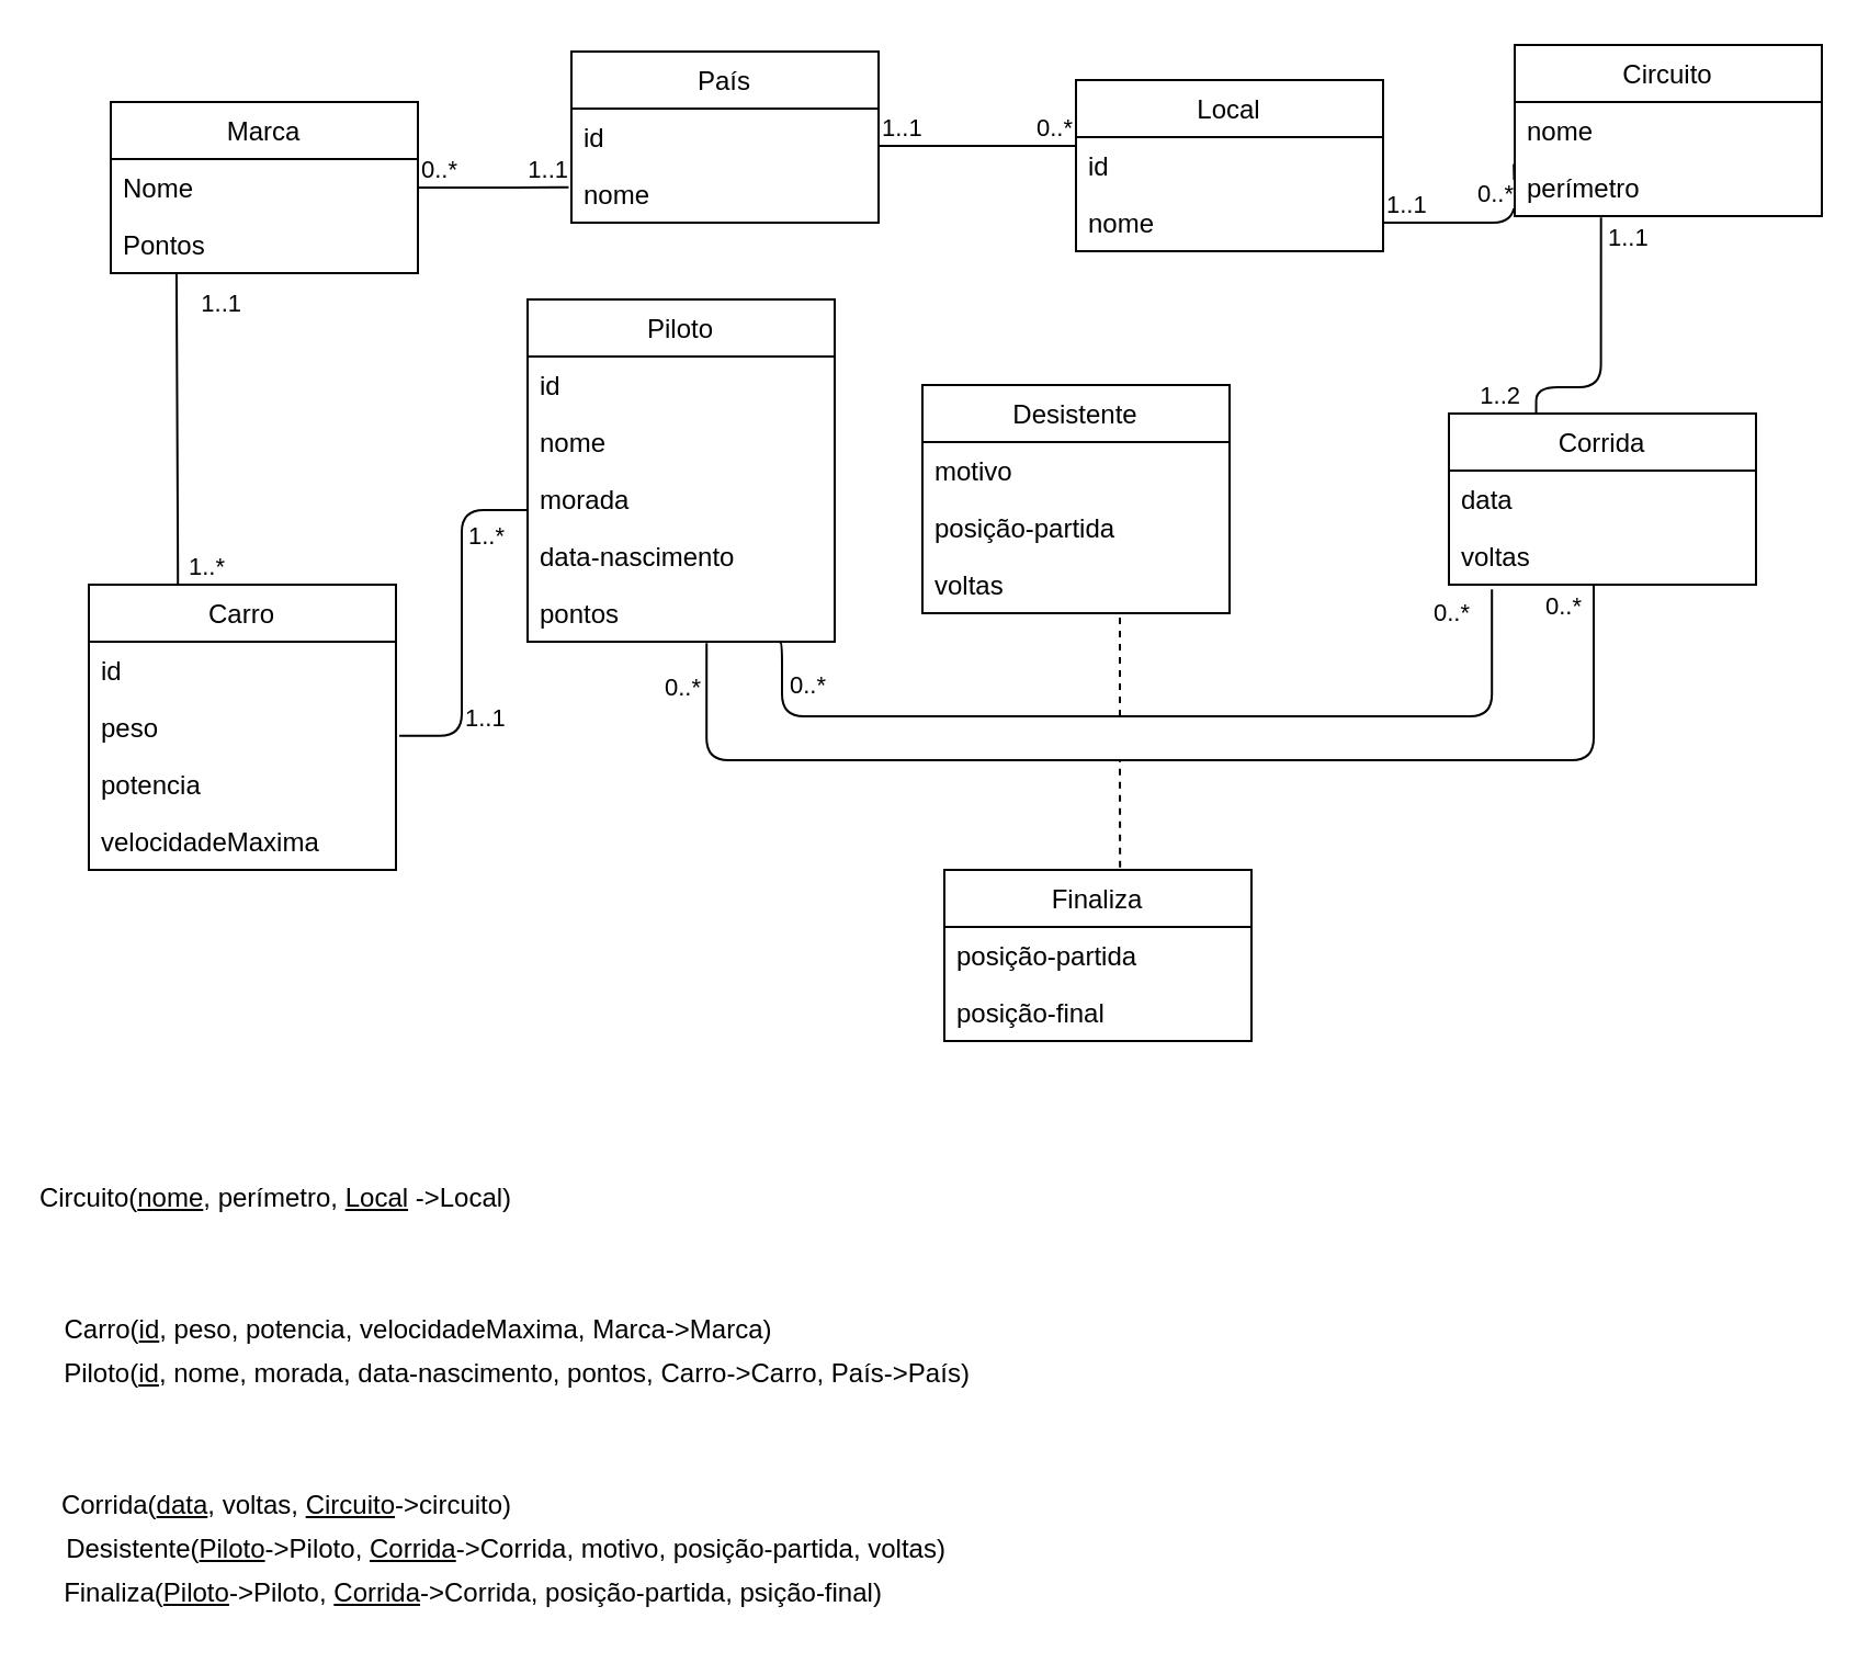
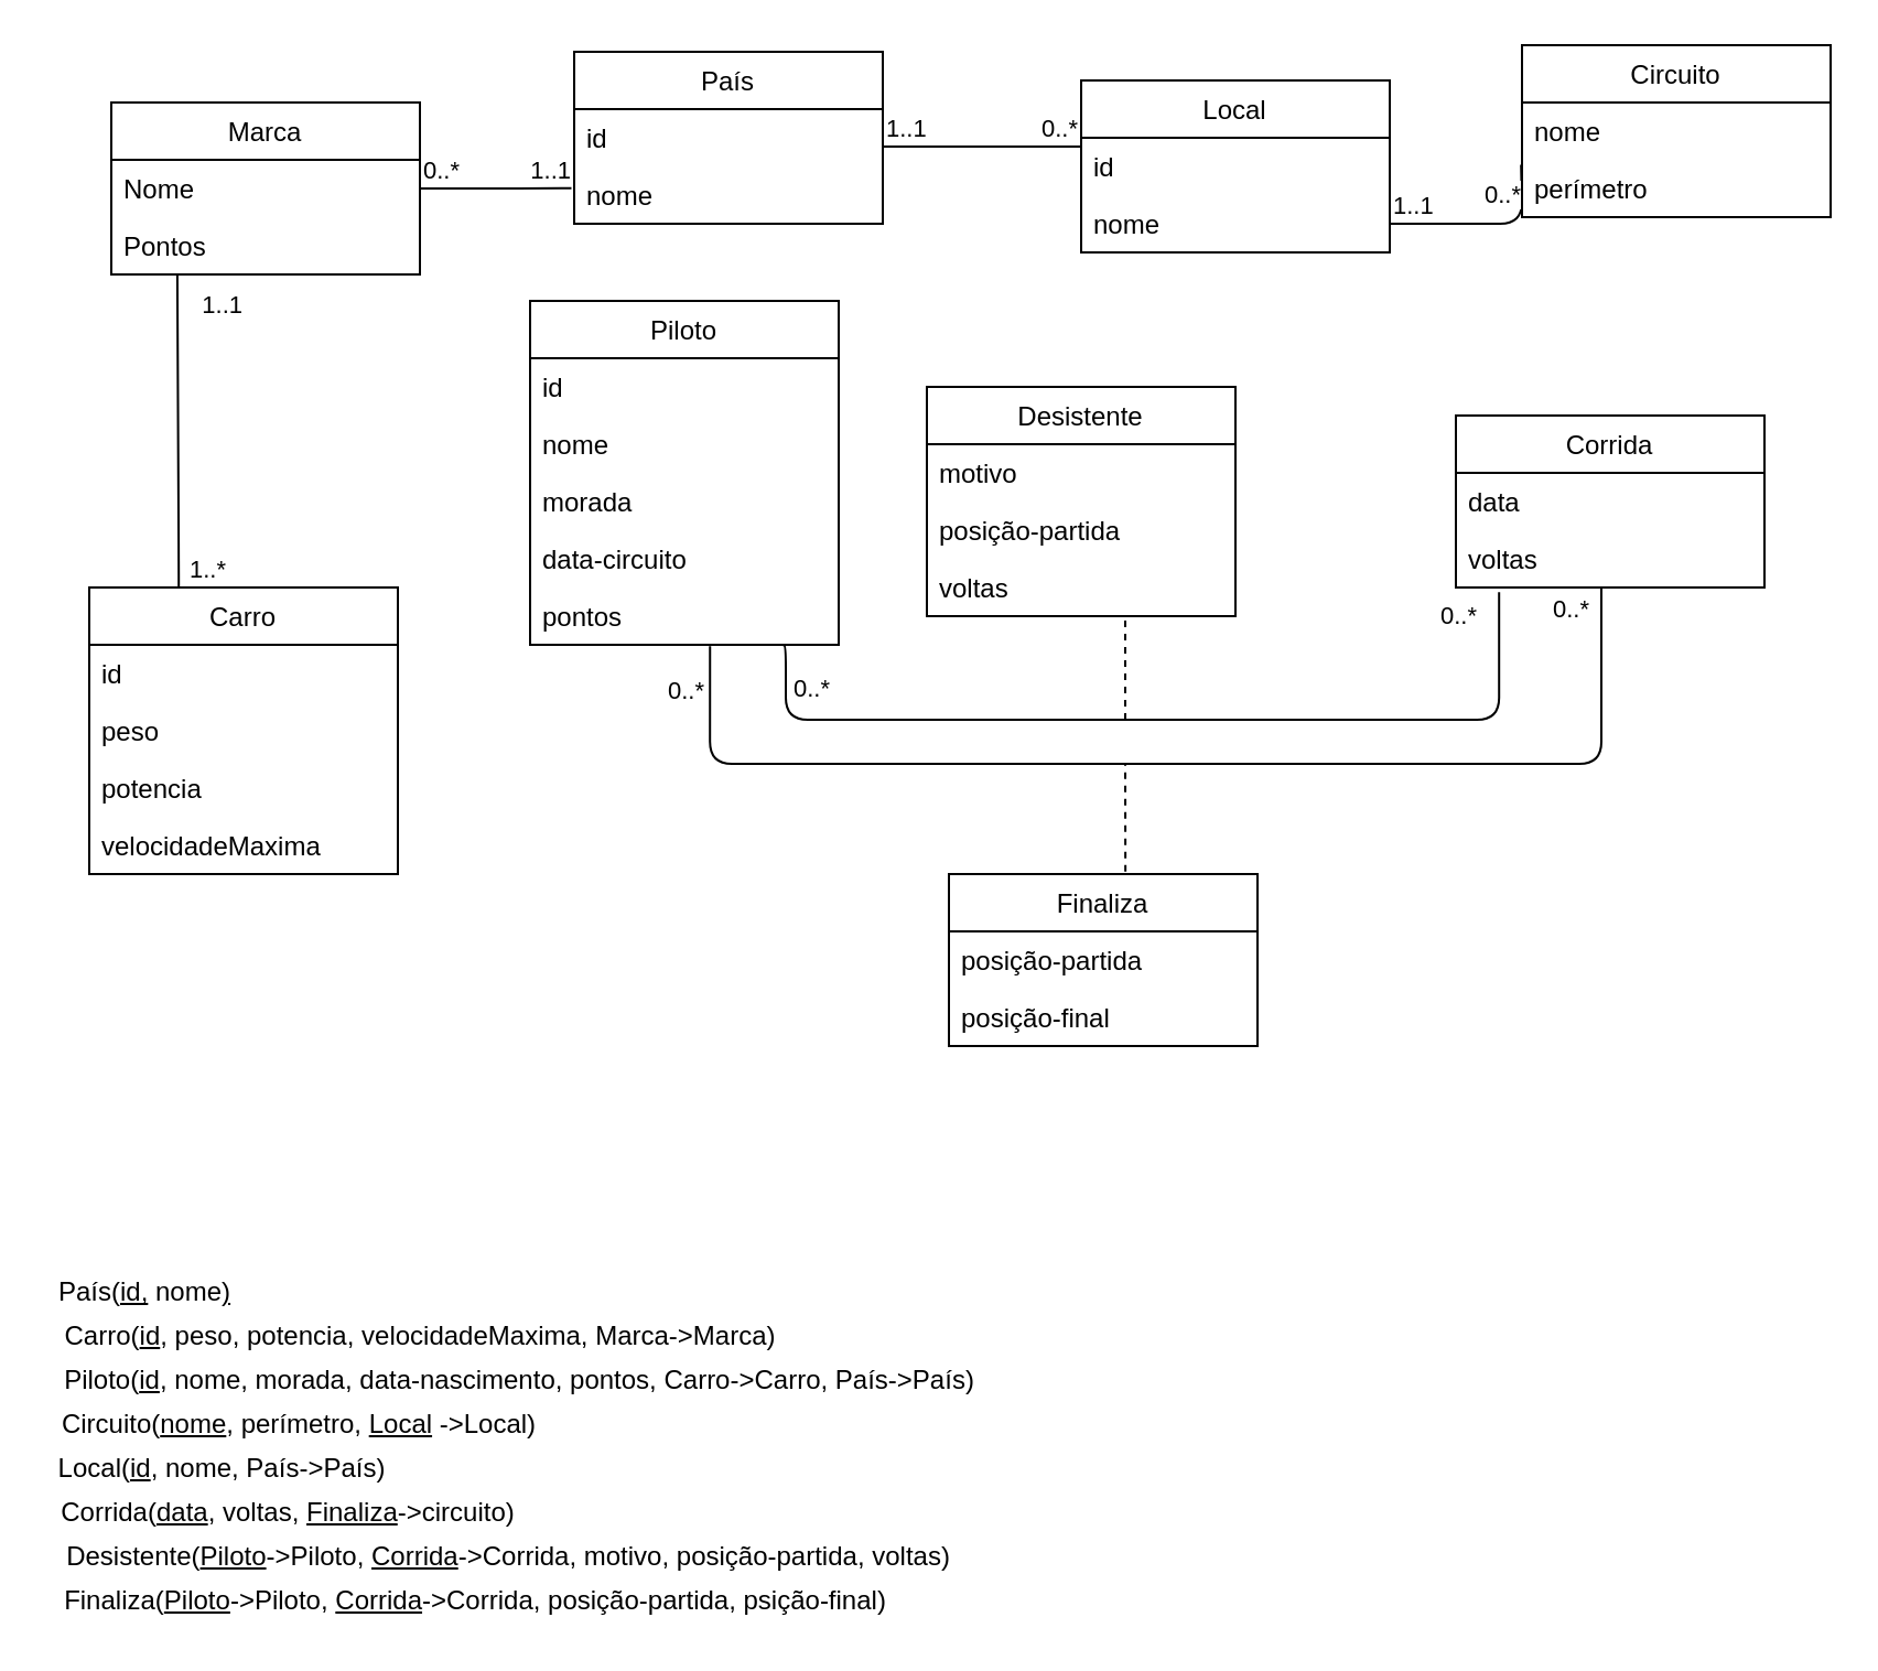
- <mxCell id="52" value="" style="endArrow=none;html=1;edgeStyle=orthogonalEdgeStyle;exitX=0.281;exitY=1.023;exitDx=0;exitDy=0;exitPerimeter=0;entryX=0.284;entryY=0.005;entryDx=0;entryDy=0;entryPerimeter=0;" parent="1" source="48" target="28" edge="1"><mxGeometry relative="1" as="geometry"><mxPoint x="570" y="96" as="sourcePoint" /><mxPoint x="700" y="186" as="targetPoint" /><Array as="points"><mxPoint x="729" y="176" /><mxPoint x="700" y="176" /></Array></mxGeometry></mxCell>
- <mxCell id="53" value="1..1" style="edgeLabel;resizable=0;html=1;align=left;verticalAlign=bottom;" parent="52" connectable="0" vertex="1"><mxGeometry x="-1" relative="1" as="geometry"><mxPoint x="2" y="17.4" as="offset" /></mxGeometry></mxCell>
- <mxCell id="54" value="1..2" style="edgeLabel;resizable=0;html=1;align=right;verticalAlign=bottom;" parent="52" connectable="0" vertex="1"><mxGeometry x="1" relative="1" as="geometry"><mxPoint x="-7" as="offset" /></mxGeometry></mxCell>
- <mxCell id="17" value="data-nascimento" style="text;strokeColor=none;fillColor=none;align=left;verticalAlign=top;spacingLeft=4;spacingRight=4;overflow=hidden;rotatable=0;points=[[0,0.5],[1,0.5]];portConstraint=eastwest;" parent="13" vertex="1"><mxGeometry y="104" width="140" height="26" as="geometry" /></mxCell>
+ <mxCell id="17" value="data-circuito" style="text;strokeColor=none;fillColor=none;align=left;verticalAlign=top;spacingLeft=4;spacingRight=4;overflow=hidden;rotatable=0;points=[[0,0.5],[1,0.5]];portConstraint=eastwest;" parent="13" vertex="1"><mxGeometry y="104" width="140" height="26" as="geometry" /></mxCell>
- <mxCell id="19" value="" style="endArrow=none;html=1;edgeStyle=orthogonalEdgeStyle;exitX=1.011;exitY=0.651;exitDx=0;exitDy=0;exitPerimeter=0;entryX=0;entryY=0.692;entryDx=0;entryDy=0;entryPerimeter=0;" parent="1" source="4" target="16" edge="1"><mxGeometry relative="1" as="geometry"><mxPoint x="180" y="296" as="sourcePoint" /><mxPoint x="340" y="296" as="targetPoint" /></mxGeometry></mxCell>
- <mxCell id="20" value="1..1" style="edgeLabel;resizable=0;html=1;align=left;verticalAlign=bottom;" parent="19" connectable="0" vertex="1"><mxGeometry x="-1" relative="1" as="geometry"><mxPoint x="28.46" as="offset" /></mxGeometry></mxCell>
- <mxCell id="21" value="1..*" style="edgeLabel;resizable=0;html=1;align=right;verticalAlign=bottom;" parent="19" connectable="0" vertex="1"><mxGeometry x="1" relative="1" as="geometry"><mxPoint x="-9.82" y="20.01" as="offset" /></mxGeometry></mxCell>
- <mxCell id="58" value="Circuito(&lt;u&gt;nome&lt;/u&gt;,&amp;nbsp;perímetro, &lt;u&gt;Local&lt;/u&gt;&amp;nbsp;-&amp;gt;Local)" style="text;html=1;align=center;verticalAlign=middle;resizable=0;points=[];autosize=1;" parent="1" vertex="1"><mxGeometry x="10" y="536" width="230" height="20" as="geometry" /></mxCell>
+ <mxCell id="58" value="Circuito(&lt;u&gt;nome&lt;/u&gt;,&amp;nbsp;perímetro, &lt;u&gt;Local&lt;/u&gt;&amp;nbsp;-&amp;gt;Local)" style="text;html=1;align=center;verticalAlign=middle;resizable=0;points=[];autosize=1;" parent="1" vertex="1"><mxGeometry x="20" y="636" width="230" height="20" as="geometry" /></mxCell>
+ <mxCell id="55" value="País(&lt;u&gt;id,&lt;/u&gt;&amp;nbsp;nome&lt;u&gt;)&lt;/u&gt;" style="text;html=1;align=center;verticalAlign=middle;resizable=0;points=[];autosize=1;" parent="1" vertex="1"><mxGeometry x="20" y="576" width="90" height="20" as="geometry" /></mxCell>
+ <mxCell id="65" value="Local(&lt;u&gt;id&lt;/u&gt;, nome, País-&amp;gt;País)" style="text;html=1;align=center;verticalAlign=middle;resizable=0;points=[];autosize=1;" parent="1" vertex="1"><mxGeometry x="20" y="656" width="160" height="20" as="geometry" /></mxCell>
- <mxCell id="66" value="Corrida(&lt;u&gt;data&lt;/u&gt;, voltas, &lt;u&gt;Circuito&lt;/u&gt;-&amp;gt;circuito)" style="text;html=1;align=center;verticalAlign=middle;resizable=0;points=[];autosize=1;" parent="1" vertex="1"><mxGeometry x="20" y="676" width="220" height="20" as="geometry" /></mxCell>
+ <mxCell id="66" value="Corrida(&lt;u&gt;data&lt;/u&gt;, voltas, &lt;u&gt;Finaliza&lt;/u&gt;-&amp;gt;circuito)" style="text;html=1;align=center;verticalAlign=middle;resizable=0;points=[];autosize=1;" parent="1" vertex="1"><mxGeometry x="20" y="676" width="220" height="20" as="geometry" /></mxCell>
